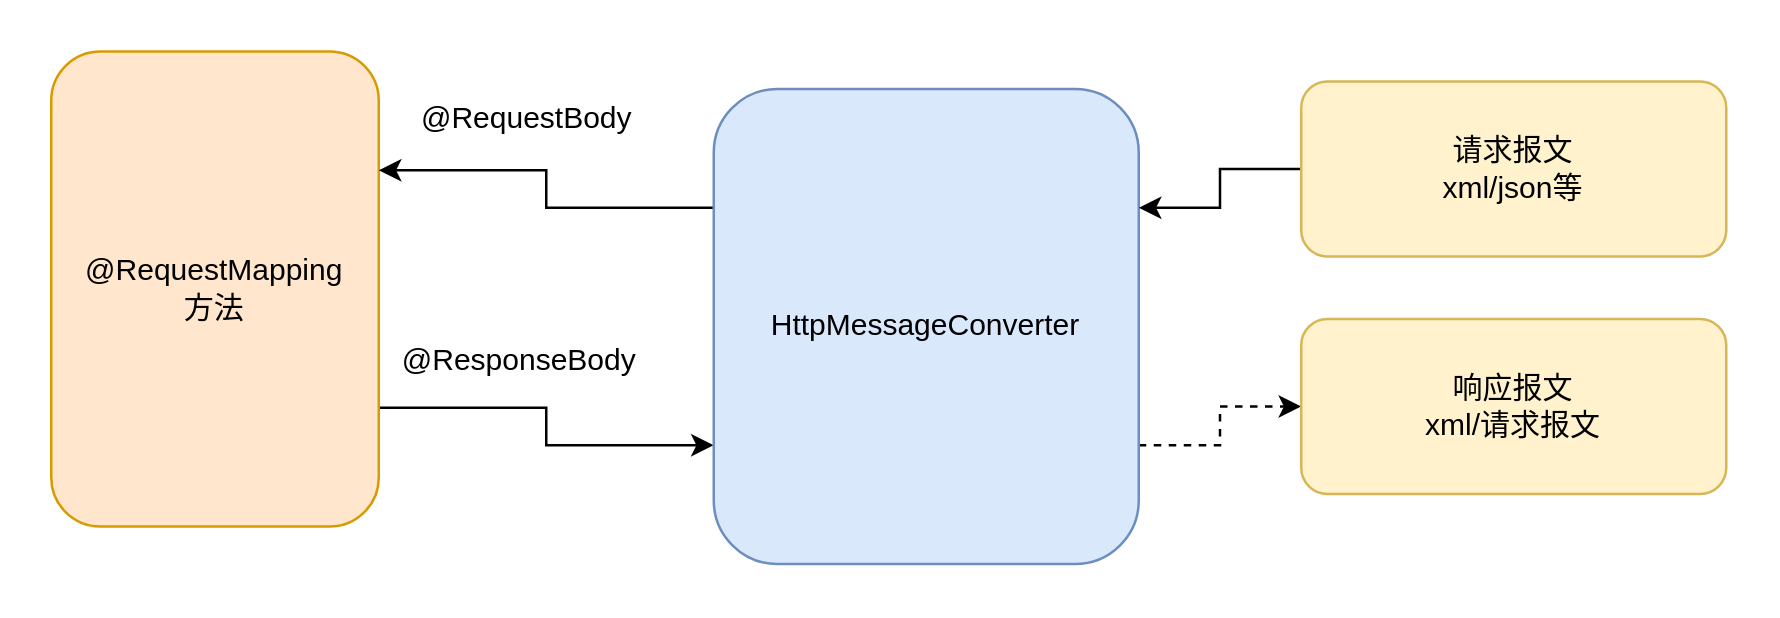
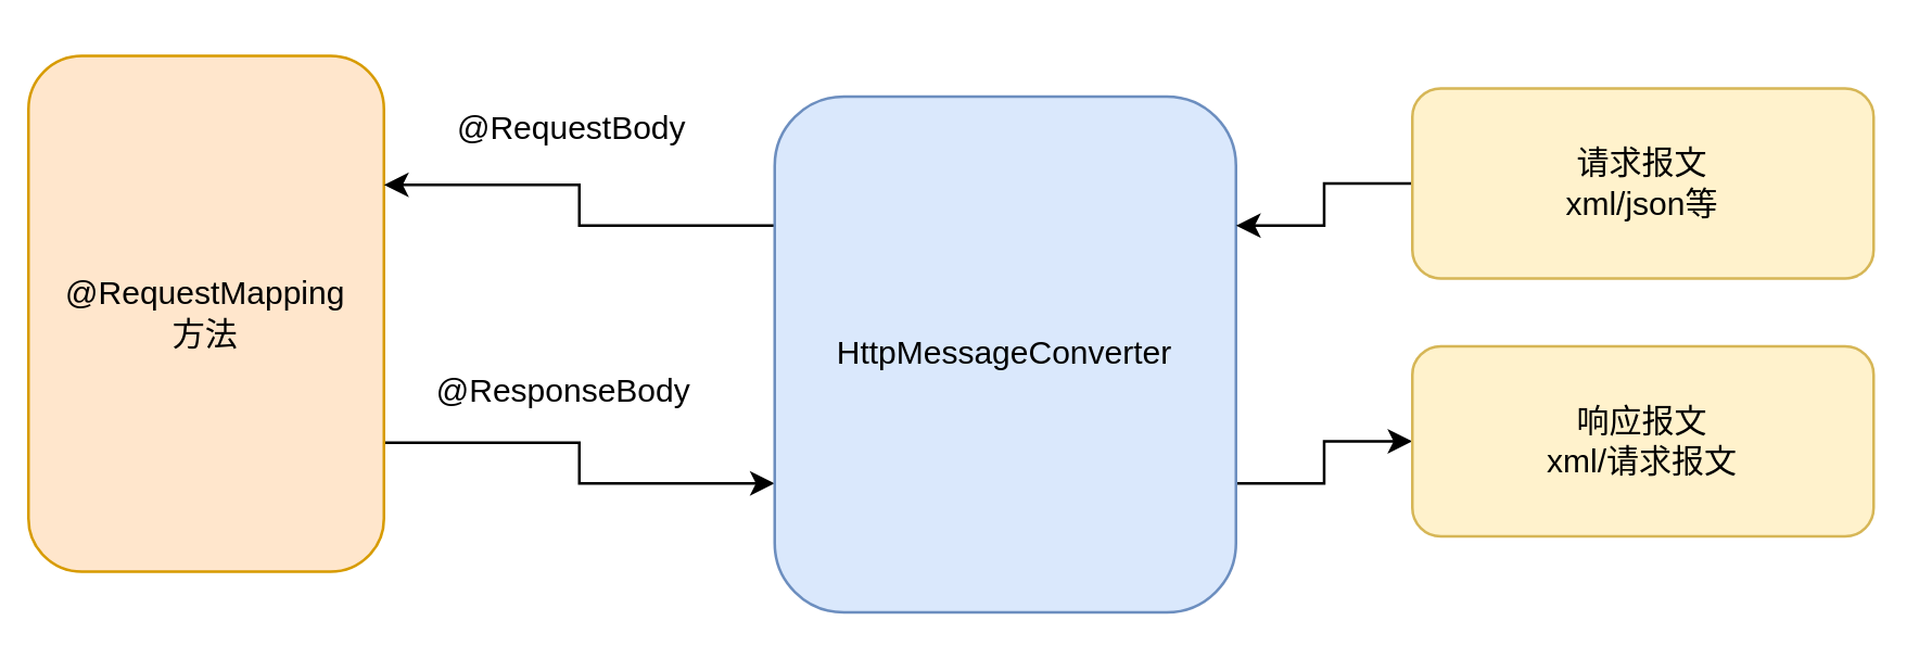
- <mxCell id="3" value="@RequestMapping&lt;br&gt;方法" style="rounded=1;whiteSpace=wrap;html=1;fillColor=#ffe6cc;strokeColor=#d79b00;" vertex="1" parent="1"><mxGeometry x="20" y="20" width="131" height="190" as="geometry" /></mxCell>
+ <mxCell id="3" value="@RequestMapping&lt;br&gt;方法" style="rounded=1;whiteSpace=wrap;html=1;fillColor=#ffe6cc;strokeColor=#d79b00;" vertex="1" parent="1"><mxGeometry x="10" y="20" width="131" height="190" as="geometry" /></mxCell>
- <mxCell id="5" style="edgeStyle=orthogonalEdgeStyle;rounded=0;orthogonalLoop=1;jettySize=auto;html=1;exitX=1;exitY=0.75;exitDx=0;exitDy=0;entryX=0;entryY=0.5;entryDx=0;entryDy=0;dashed=1;" edge="1" parent="1" source="6" target="9"><mxGeometry relative="1" as="geometry" /></mxCell>
+ <mxCell id="5" style="edgeStyle=orthogonalEdgeStyle;rounded=0;orthogonalLoop=1;jettySize=auto;html=1;exitX=1;exitY=0.75;exitDx=0;exitDy=0;entryX=0;entryY=0.5;entryDx=0;entryDy=0;" edge="1" parent="1" source="6" target="9"><mxGeometry relative="1" as="geometry" /></mxCell>
